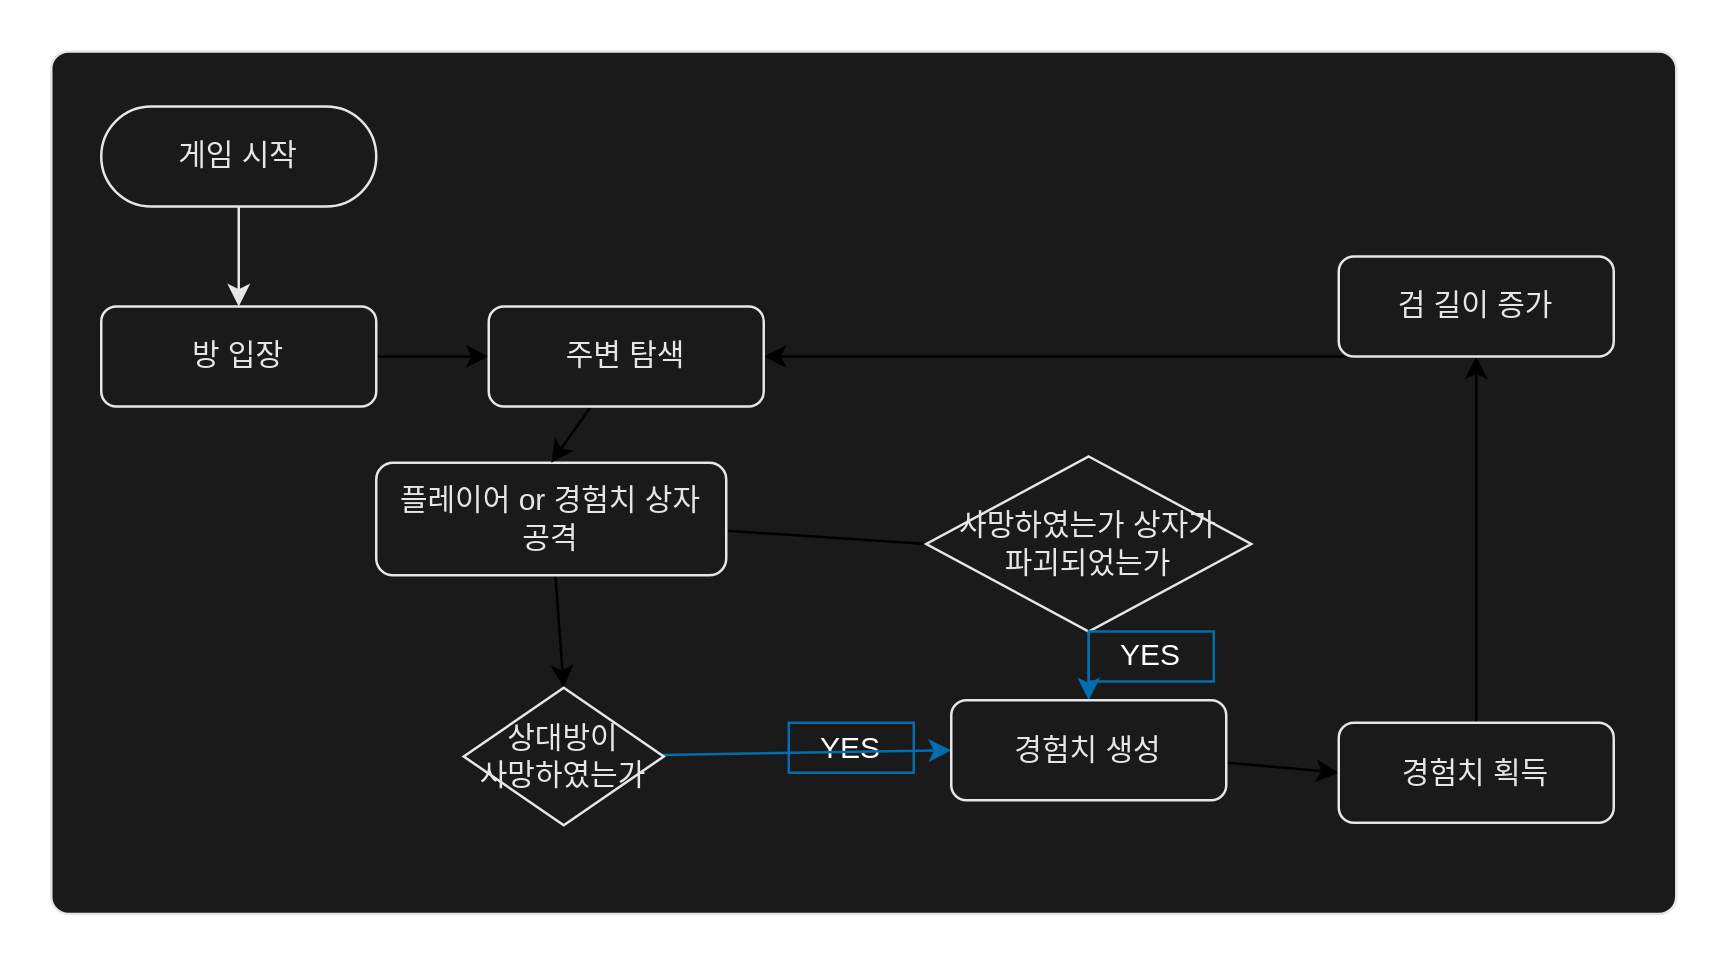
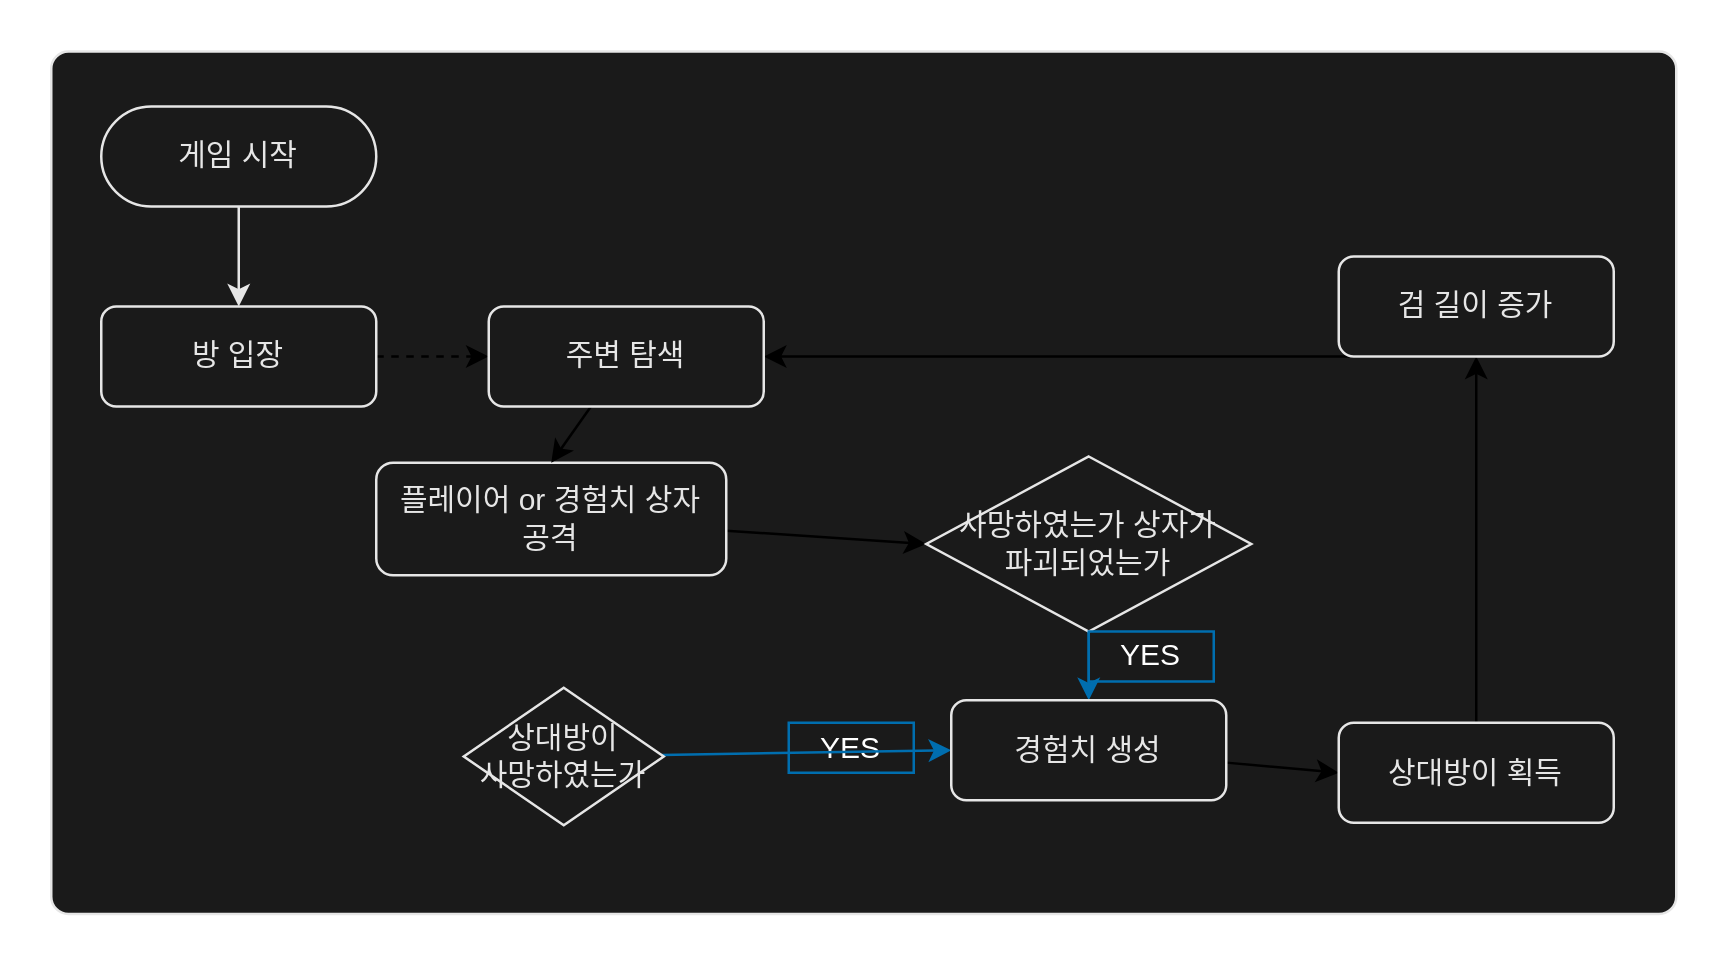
- <mxCell id="5" style="edgeStyle=none;html=1;entryX=0;entryY=0.5;entryDx=0;entryDy=0;" edge="1" parent="1" source="6" target="23"><mxGeometry relative="1" as="geometry" /></mxCell>
+ <mxCell id="5" style="edgeStyle=none;html=1;entryX=0;entryY=0.5;entryDx=0;entryDy=0;dashed=1;" edge="1" parent="1" source="6" target="23"><mxGeometry relative="1" as="geometry" /></mxCell>
- <mxCell id="9" style="edgeStyle=none;html=1;entryX=0;entryY=0.5;entryDx=0;entryDy=0;endArrow=none;" edge="1" parent="1" source="10" target="12"><mxGeometry relative="1" as="geometry" /></mxCell>
+ <mxCell id="9" style="edgeStyle=none;html=1;entryX=0;entryY=0.5;entryDx=0;entryDy=0;" edge="1" parent="1" source="10" target="12"><mxGeometry relative="1" as="geometry" /></mxCell>
- <mxCell id="8" style="edgeStyle=none;html=1;entryX=0.5;entryY=0;entryDx=0;entryDy=0;" edge="1" parent="1" source="10" target="14"><mxGeometry relative="1" as="geometry" /></mxCell>
- <mxCell id="19" value="경험치 획득" style="rounded=1;whiteSpace=wrap;html=1;fontColor=#E6E6E6;fillColor=none;strokeColor=#E6E6E6;" vertex="1" parent="1"><mxGeometry x="535" y="288.5" width="110" height="40" as="geometry" /></mxCell>
+ <mxCell id="19" value="상대방이 획득" style="rounded=1;whiteSpace=wrap;html=1;fontColor=#E6E6E6;fillColor=none;strokeColor=#E6E6E6;" vertex="1" parent="1"><mxGeometry x="535" y="288.5" width="110" height="40" as="geometry" /></mxCell>
